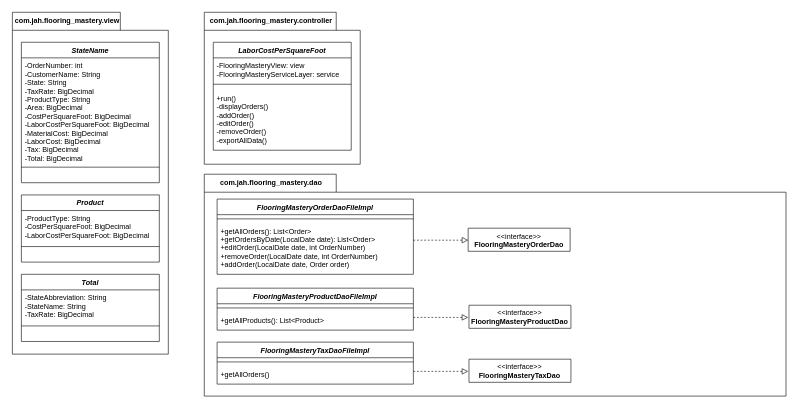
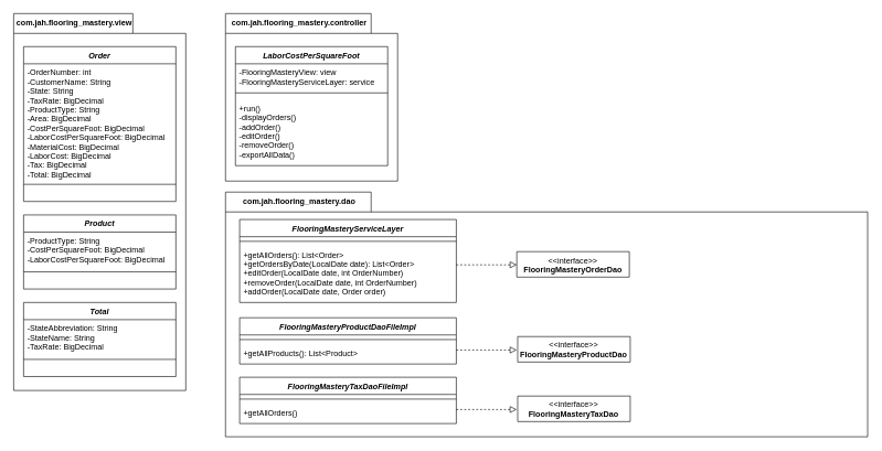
- <mxCell id="8" value="StateName" style="swimlane;fontStyle=3;align=center;verticalAlign=top;childLayout=stackLayout;horizontal=1;startSize=26;horizontalStack=0;resizeParent=1;resizeLast=0;collapsible=1;marginBottom=0;rounded=0;shadow=0;strokeWidth=1;labelBackgroundColor=none;" parent="2" vertex="1"><mxGeometry x="15" y="49.999" width="230" height="234.182" as="geometry"><mxRectangle x="230" y="140" width="160" height="26" as="alternateBounds" /></mxGeometry></mxCell>
+ <mxCell id="8" value="Order" style="swimlane;fontStyle=3;align=center;verticalAlign=top;childLayout=stackLayout;horizontal=1;startSize=26;horizontalStack=0;resizeParent=1;resizeLast=0;collapsible=1;marginBottom=0;rounded=0;shadow=0;strokeWidth=1;labelBackgroundColor=none;" parent="2" vertex="1"><mxGeometry x="15" y="49.999" width="230" height="234.182" as="geometry"><mxRectangle x="230" y="140" width="160" height="26" as="alternateBounds" /></mxGeometry></mxCell>
- <mxCell id="22" value="FlooringMasteryOrderDaoFileImpl" style="swimlane;fontStyle=3;align=center;verticalAlign=top;childLayout=stackLayout;horizontal=1;startSize=26;horizontalStack=0;resizeParent=1;resizeLast=0;collapsible=1;marginBottom=0;rounded=0;shadow=0;strokeWidth=1;labelBackgroundColor=none;" vertex="1" parent="1"><mxGeometry x="361.35" y="331.45" width="327.31" height="125.471" as="geometry"><mxRectangle x="230" y="140" width="160" height="26" as="alternateBounds" /></mxGeometry></mxCell>
+ <mxCell id="22" value="FlooringMasteryServiceLayer" style="swimlane;fontStyle=3;align=center;verticalAlign=top;childLayout=stackLayout;horizontal=1;startSize=26;horizontalStack=0;resizeParent=1;resizeLast=0;collapsible=1;marginBottom=0;rounded=0;shadow=0;strokeWidth=1;labelBackgroundColor=none;" vertex="1" parent="1"><mxGeometry x="361.35" y="331.45" width="327.31" height="125.471" as="geometry"><mxRectangle x="230" y="140" width="160" height="26" as="alternateBounds" /></mxGeometry></mxCell>
